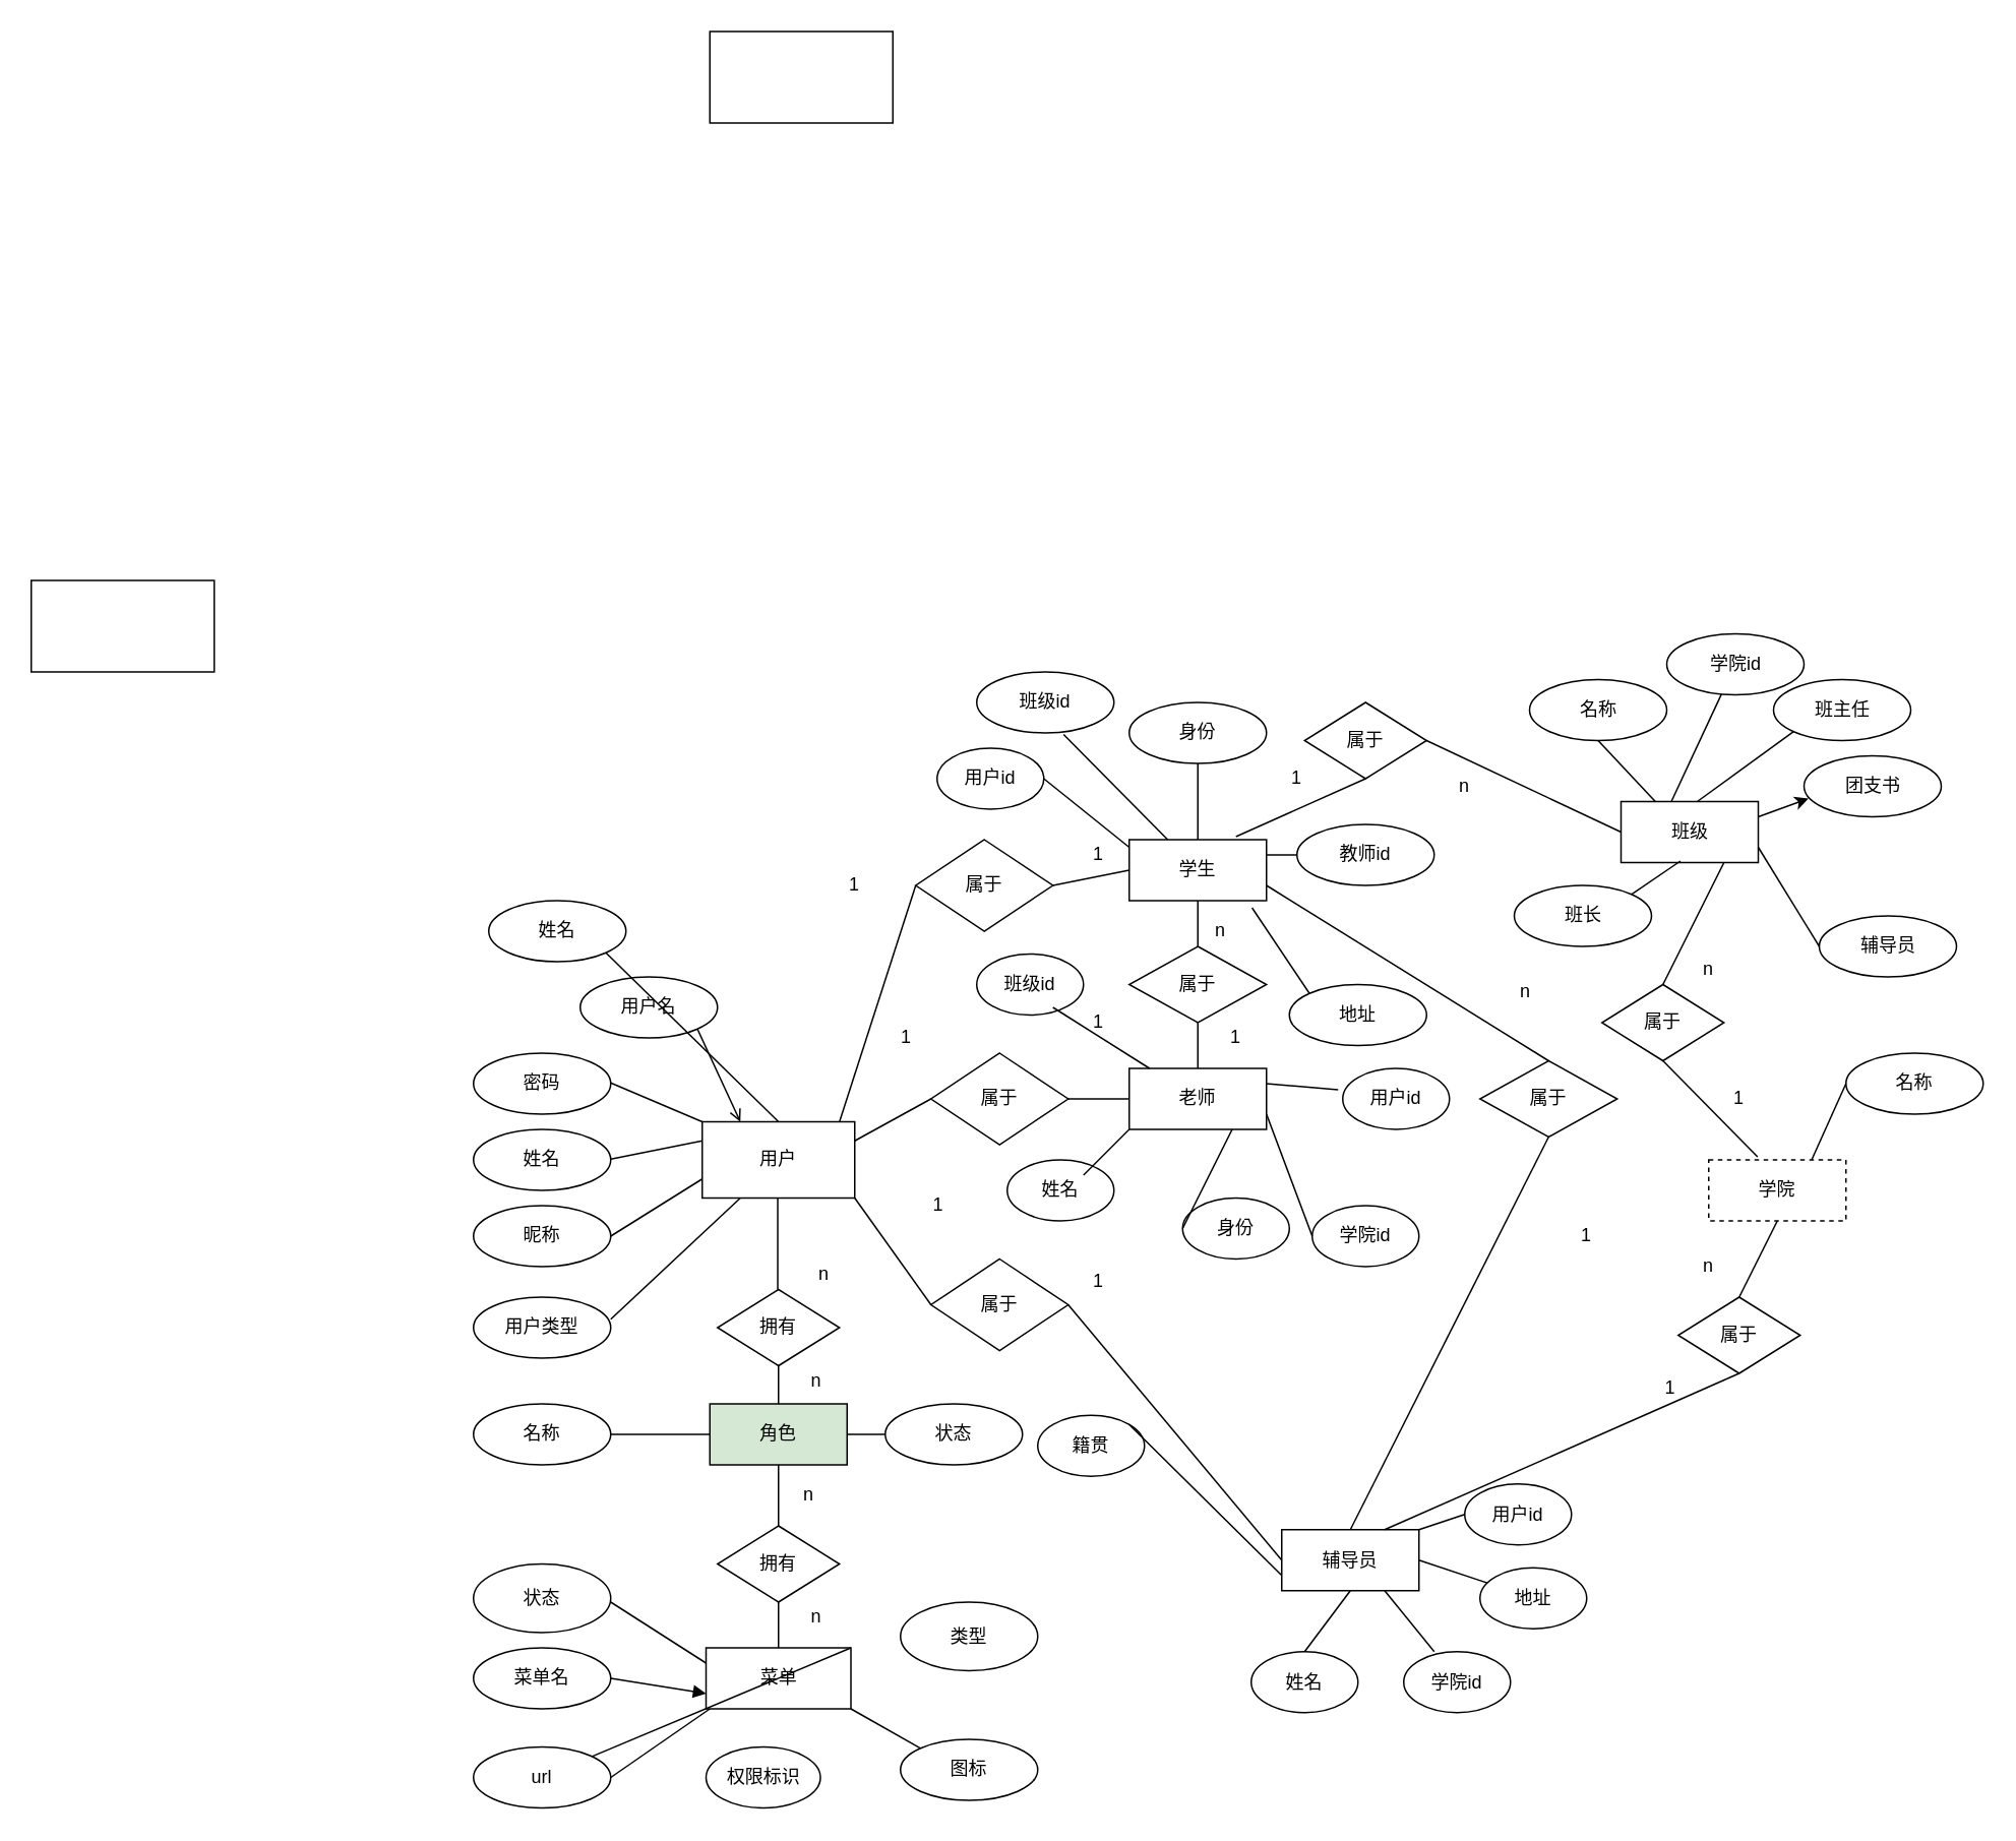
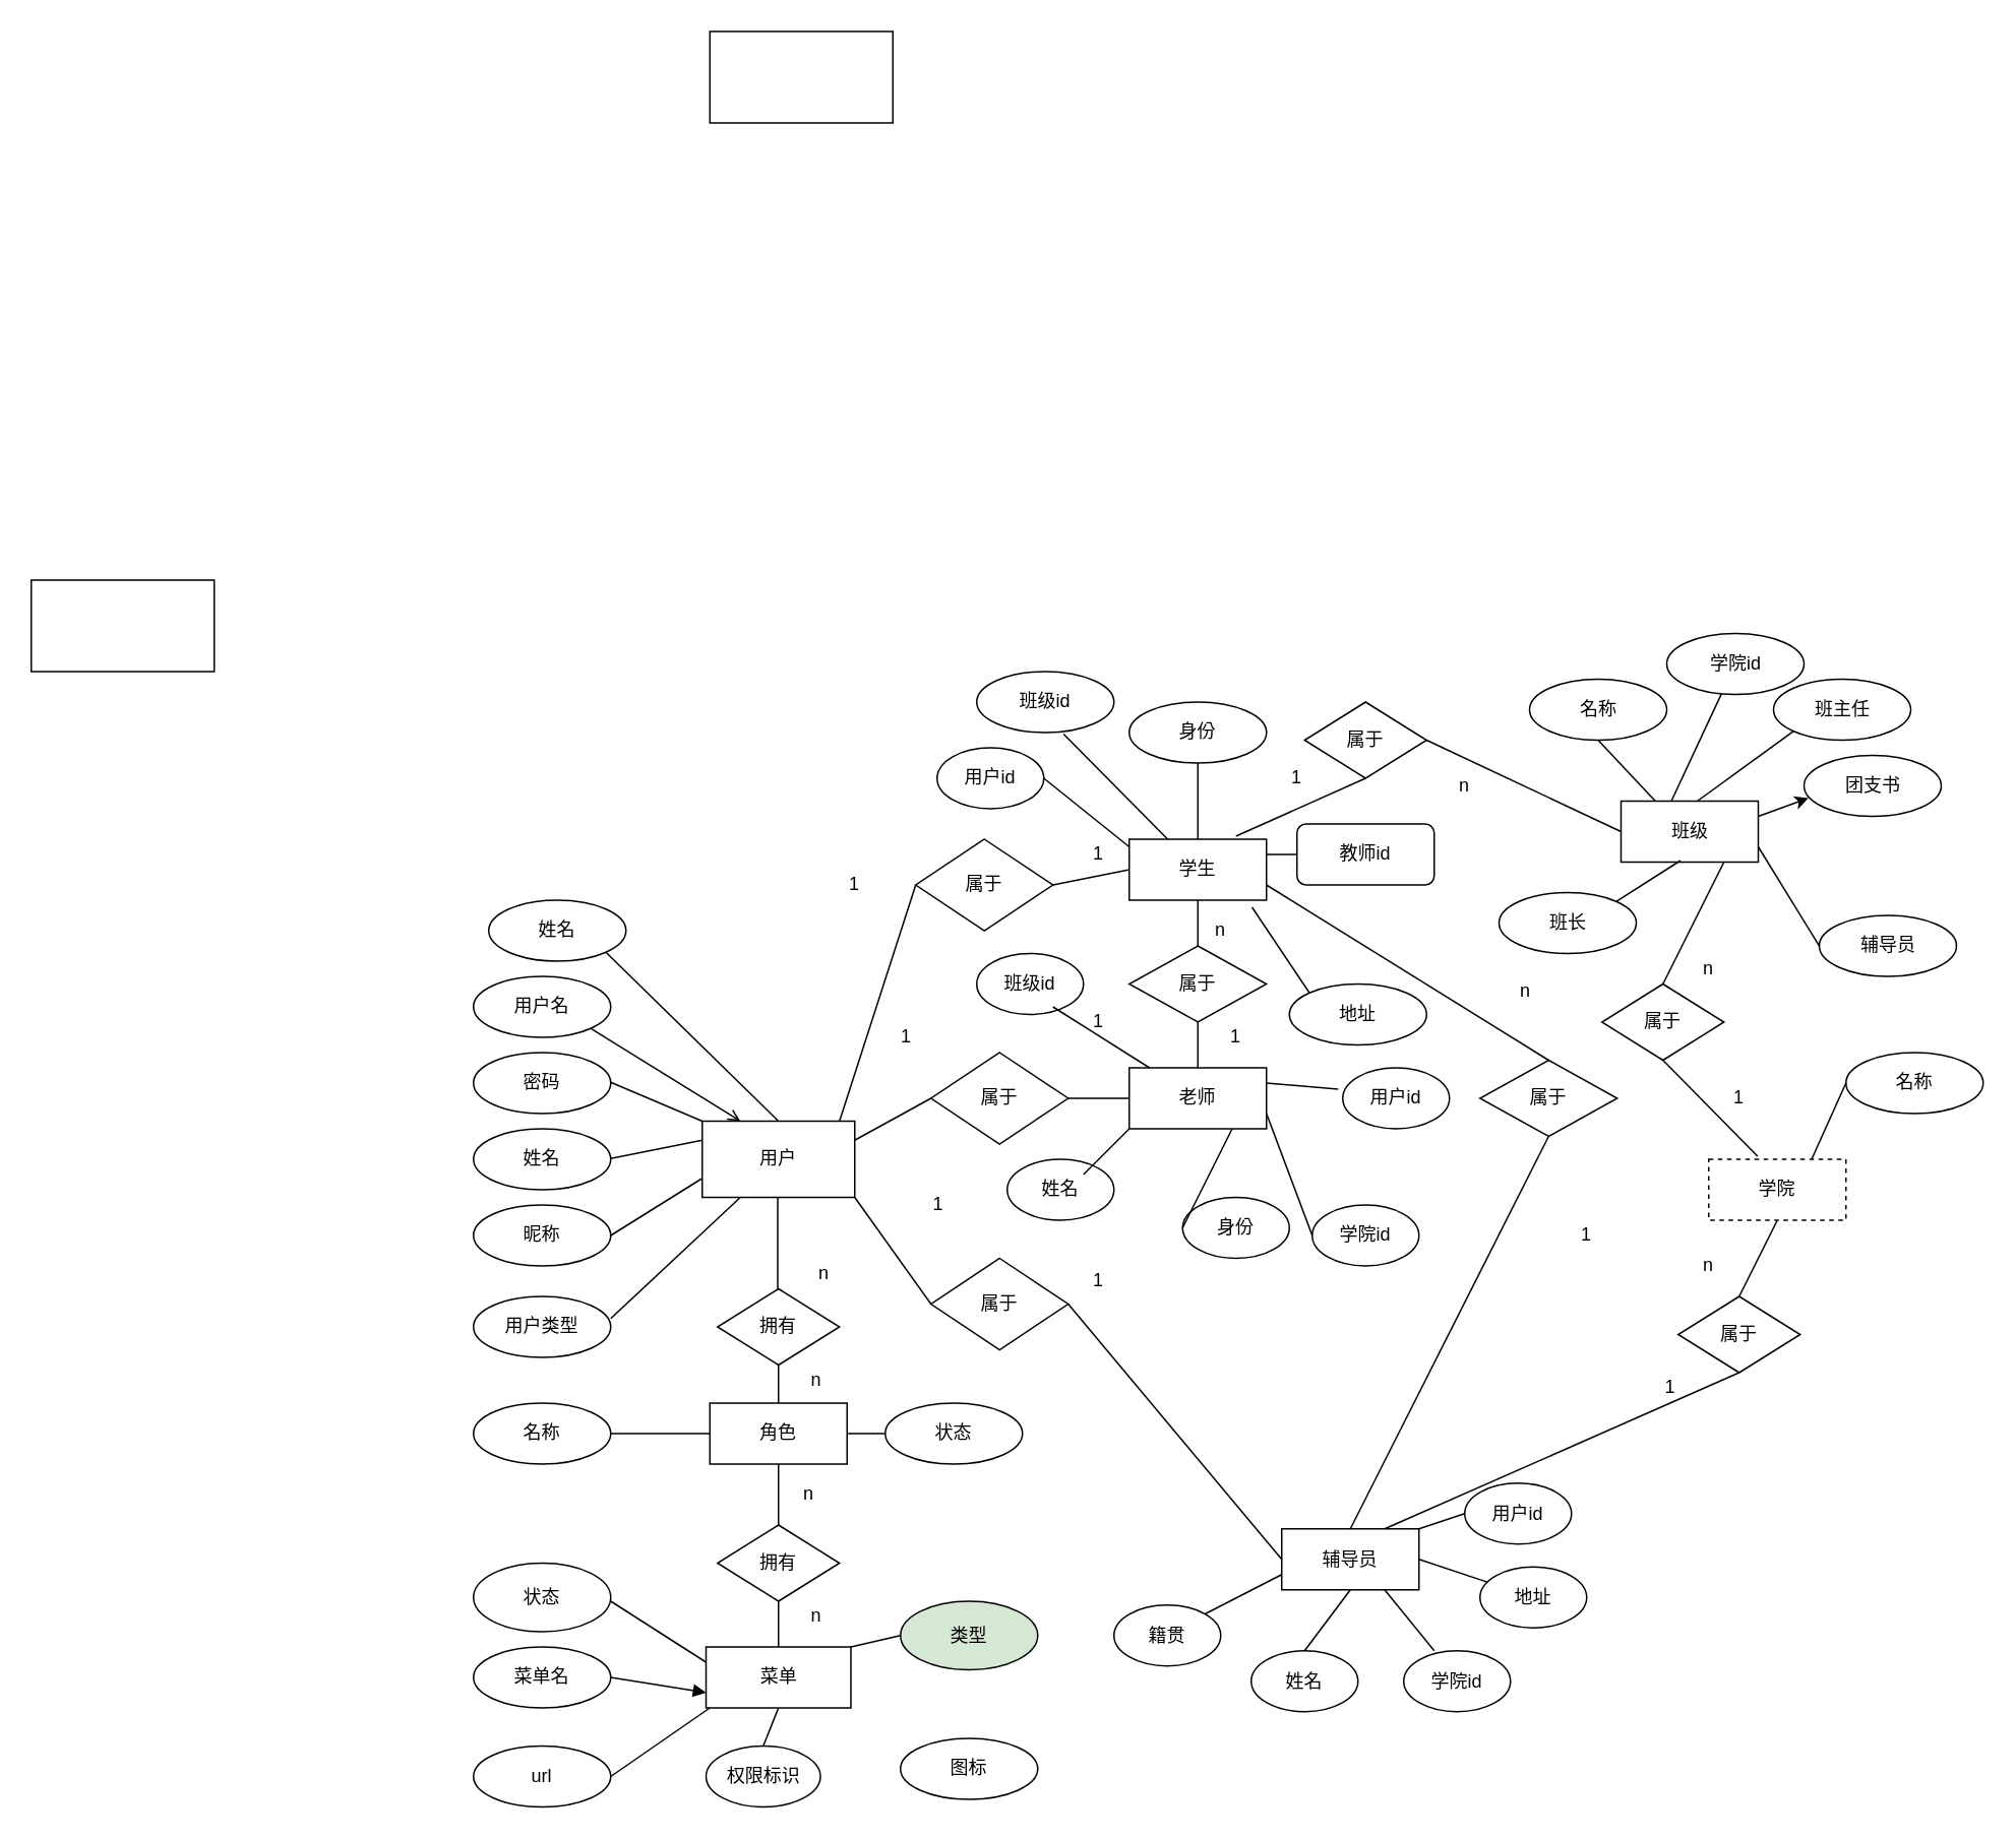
- <mxCell id="65" value="教师id" style="ellipse;whiteSpace=wrap;html=1;" vertex="1" parent="1"><mxGeometry x="850" y="540" width="90" height="40" as="geometry" /></mxCell>
+ <mxCell id="65" value="教师id" style="whiteSpace=wrap;html=1;rounded=1;" vertex="1" parent="1"><mxGeometry x="850" y="540" width="90" height="40" as="geometry" /></mxCell>
- <mxCell id="113" value="班长" style="ellipse;whiteSpace=wrap;html=1;" vertex="1" parent="1"><mxGeometry x="992.5" y="580" width="90" height="40" as="geometry" /></mxCell>
+ <mxCell id="113" value="班长" style="ellipse;whiteSpace=wrap;html=1;" vertex="1" parent="1"><mxGeometry x="982.5" y="585" width="90" height="40" as="geometry" /></mxCell>
- <mxCell id="5" value="用户名" style="ellipse;whiteSpace=wrap;html=1;" vertex="1" parent="1"><mxGeometry x="380" y="640" width="90" height="40" as="geometry" /></mxCell>
+ <mxCell id="5" value="用户名" style="ellipse;whiteSpace=wrap;html=1;" vertex="1" parent="1"><mxGeometry x="310" y="640" width="90" height="40" as="geometry" /></mxCell>
- <mxCell id="18" value="角色" style="rounded=0;whiteSpace=wrap;html=1;fillColor=#d5e8d4;" vertex="1" parent="1"><mxGeometry x="465" y="920" width="90" height="40" as="geometry" /></mxCell>
+ <mxCell id="18" value="角色" style="rounded=0;whiteSpace=wrap;html=1;" vertex="1" parent="1"><mxGeometry x="465" y="920" width="90" height="40" as="geometry" /></mxCell>
- <mxCell id="89" value="籍贯" style="ellipse;whiteSpace=wrap;html=1;" vertex="1" parent="1"><mxGeometry x="680" y="927.5" width="70" height="40" as="geometry" /></mxCell>
+ <mxCell id="89" value="籍贯" style="ellipse;whiteSpace=wrap;html=1;" vertex="1" parent="1"><mxGeometry x="730" y="1052.5" width="70" height="40" as="geometry" /></mxCell>
- <mxCell id="35" value="类型" style="ellipse;whiteSpace=wrap;html=1;" vertex="1" parent="1"><mxGeometry x="590" y="1050" width="90" height="45" as="geometry" /></mxCell>
+ <mxCell id="35" value="类型" style="ellipse;whiteSpace=wrap;html=1;fillColor=#d5e8d4;" vertex="1" parent="1"><mxGeometry x="590" y="1050" width="90" height="45" as="geometry" /></mxCell>
- <mxCell id="40" value="" style="endArrow=none;html=1;exitX=1;exitY=0;exitDx=0;exitDy=0;" edge="1" parent="1" source="28" target="32"><mxGeometry width="50" height="50" relative="1" as="geometry"><mxPoint x="680" y="990" as="sourcePoint" /><mxPoint x="730" y="940" as="targetPoint" /></mxGeometry></mxCell>
+ <mxCell id="40" value="" style="endArrow=none;html=1;exitX=1;exitY=0;exitDx=0;exitDy=0;entryX=0;entryY=0.5;entryDx=0;entryDy=0;" edge="1" parent="1" source="28" target="35"><mxGeometry width="50" height="50" relative="1" as="geometry"><mxPoint x="680" y="990" as="sourcePoint" /><mxPoint x="730" y="940" as="targetPoint" /></mxGeometry></mxCell>
+ <mxCell id="42" value="" style="endArrow=none;html=1;exitX=0.5;exitY=1;exitDx=0;exitDy=0;entryX=0.5;entryY=0;entryDx=0;entryDy=0;" edge="1" parent="1" source="28" target="33"><mxGeometry width="50" height="50" relative="1" as="geometry"><mxPoint x="680" y="990" as="sourcePoint" /><mxPoint x="730" y="940" as="targetPoint" /></mxGeometry></mxCell>
- <mxCell id="41" value="" style="endArrow=none;html=1;exitX=1;exitY=1;exitDx=0;exitDy=0;entryX=0;entryY=0;entryDx=0;entryDy=0;" edge="1" parent="1" source="28" target="34"><mxGeometry width="50" height="50" relative="1" as="geometry"><mxPoint x="680" y="990" as="sourcePoint" /><mxPoint x="730" y="940" as="targetPoint" /></mxGeometry></mxCell>
